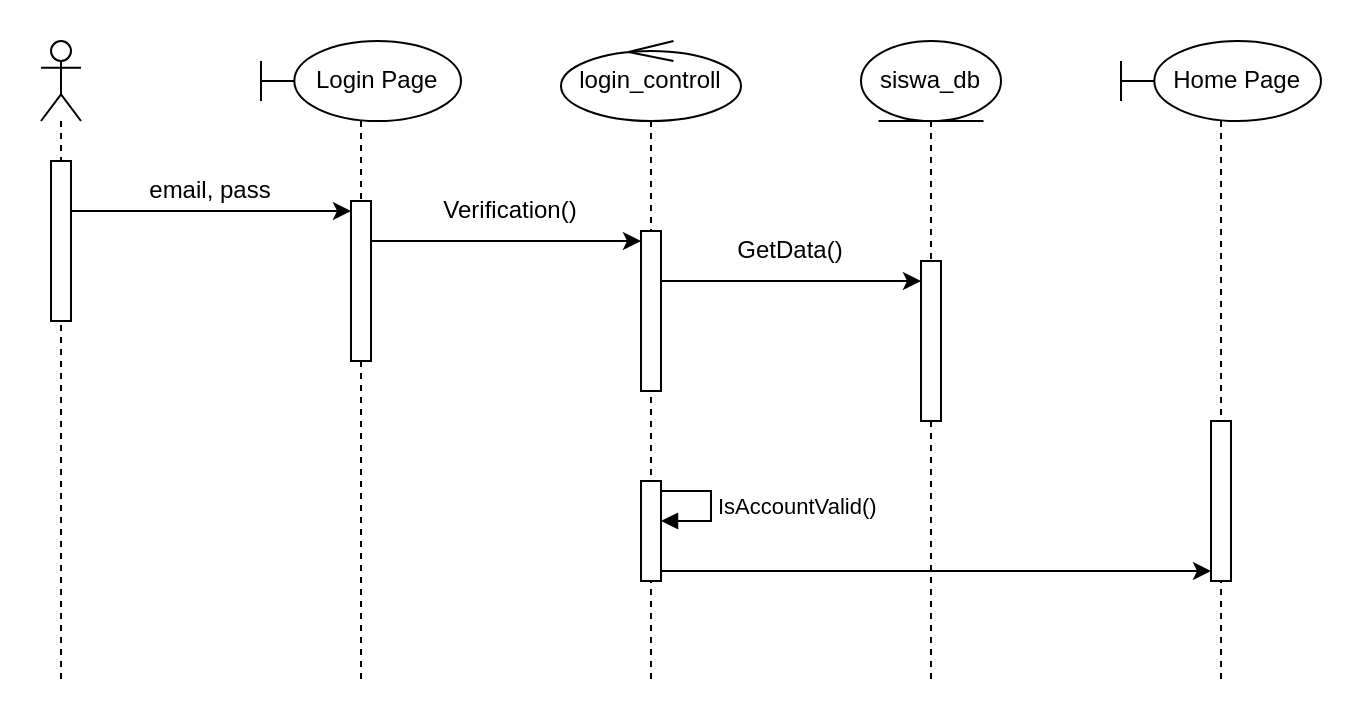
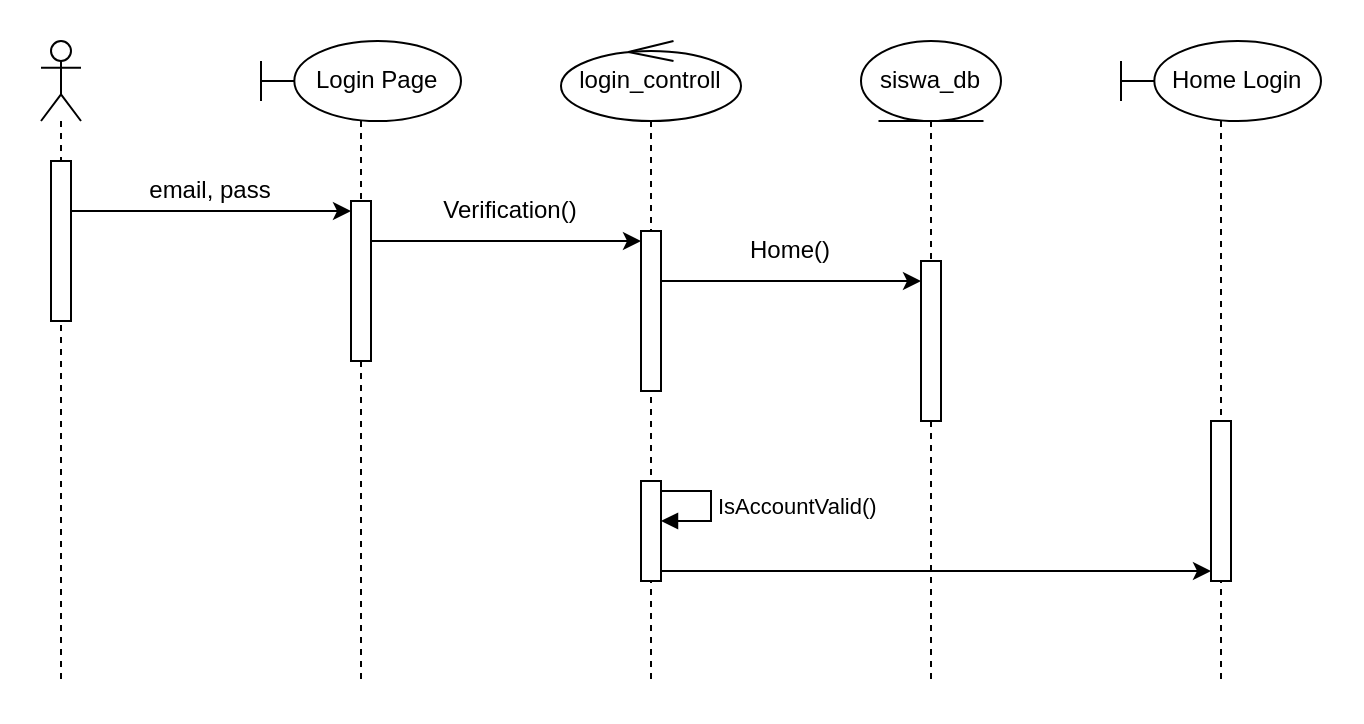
- <mxCell id="16" value="&amp;nbsp; &amp;nbsp; &amp;nbsp;Home Page" style="shape=umlLifeline;perimeter=lifelinePerimeter;whiteSpace=wrap;html=1;container=1;dropTarget=0;collapsible=0;recursiveResize=0;outlineConnect=0;portConstraint=eastwest;newEdgeStyle={&quot;curved&quot;:0,&quot;rounded&quot;:0};participant=umlBoundary;align=center;" vertex="1" parent="1"><mxGeometry x="560" y="20" width="100" height="320" as="geometry" /></mxCell>
+ <mxCell id="16" value="&amp;nbsp; &amp;nbsp; &amp;nbsp;Home Login" style="shape=umlLifeline;perimeter=lifelinePerimeter;whiteSpace=wrap;html=1;container=1;dropTarget=0;collapsible=0;recursiveResize=0;outlineConnect=0;portConstraint=eastwest;newEdgeStyle={&quot;curved&quot;:0,&quot;rounded&quot;:0};participant=umlBoundary;align=center;" vertex="1" parent="1"><mxGeometry x="560" y="20" width="100" height="320" as="geometry" /></mxCell>
- <mxCell id="15" value="GetData()" style="text;html=1;strokeColor=none;fillColor=none;align=center;verticalAlign=middle;whiteSpace=wrap;rounded=0;" vertex="1" parent="1"><mxGeometry x="360" y="110" width="70" height="30" as="geometry" /></mxCell>
+ <mxCell id="15" value="Home()" style="text;html=1;strokeColor=none;fillColor=none;align=center;verticalAlign=middle;whiteSpace=wrap;rounded=0;" vertex="1" parent="1"><mxGeometry x="360" y="110" width="70" height="30" as="geometry" /></mxCell>
